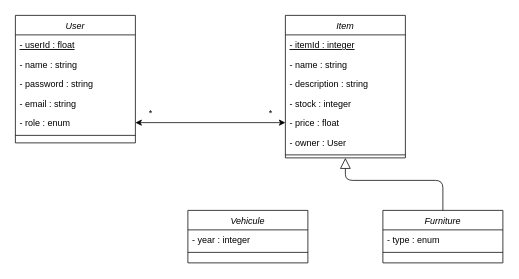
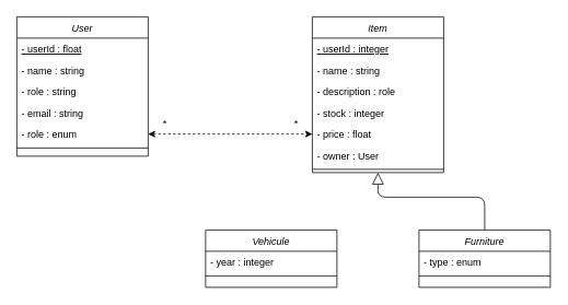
- <mxCell id="10" value="- itemId : integer" style="text;align=left;verticalAlign=top;spacingLeft=4;spacingRight=4;overflow=hidden;rotatable=0;points=[[0,0.5],[1,0.5]];portConstraint=eastwest;fontStyle=4" parent="9" vertex="1"><mxGeometry y="26" width="160" height="26" as="geometry" /></mxCell>
+ <mxCell id="10" value="- userId : integer" style="text;align=left;verticalAlign=top;spacingLeft=4;spacingRight=4;overflow=hidden;rotatable=0;points=[[0,0.5],[1,0.5]];portConstraint=eastwest;fontStyle=4" parent="9" vertex="1"><mxGeometry y="26" width="160" height="26" as="geometry" /></mxCell>
- <mxCell id="5" value="- password : string" style="text;align=left;verticalAlign=top;spacingLeft=4;spacingRight=4;overflow=hidden;rotatable=0;points=[[0,0.5],[1,0.5]];portConstraint=eastwest;rounded=0;shadow=0;html=0;" parent="2" vertex="1"><mxGeometry y="78" width="160" height="26" as="geometry" /></mxCell>
+ <mxCell id="5" value="- role : string" style="text;align=left;verticalAlign=top;spacingLeft=4;spacingRight=4;overflow=hidden;rotatable=0;points=[[0,0.5],[1,0.5]];portConstraint=eastwest;rounded=0;shadow=0;html=0;" parent="2" vertex="1"><mxGeometry y="78" width="160" height="26" as="geometry" /></mxCell>
- <mxCell id="12" value="- description : string" style="text;align=left;verticalAlign=top;spacingLeft=4;spacingRight=4;overflow=hidden;rotatable=0;points=[[0,0.5],[1,0.5]];portConstraint=eastwest;rounded=0;shadow=0;html=0;" parent="9" vertex="1"><mxGeometry y="78" width="160" height="26" as="geometry" /></mxCell>
+ <mxCell id="12" value="- description : role" style="text;align=left;verticalAlign=top;spacingLeft=4;spacingRight=4;overflow=hidden;rotatable=0;points=[[0,0.5],[1,0.5]];portConstraint=eastwest;rounded=0;shadow=0;html=0;" parent="9" vertex="1"><mxGeometry y="78" width="160" height="26" as="geometry" /></mxCell>
- <mxCell id="17" style="edgeStyle=orthogonalEdgeStyle;rounded=0;orthogonalLoop=1;jettySize=auto;html=1;exitX=1;exitY=0.5;exitDx=0;exitDy=0;startArrow=classic;startFill=1;" parent="1" source="7" target="14" edge="1"><mxGeometry relative="1" as="geometry" /></mxCell>
+ <mxCell id="17" style="edgeStyle=orthogonalEdgeStyle;rounded=0;orthogonalLoop=1;jettySize=auto;html=1;exitX=1;exitY=0.5;exitDx=0;exitDy=0;startArrow=classic;startFill=1;dashed=1;" parent="1" source="7" target="14" edge="1"><mxGeometry relative="1" as="geometry" /></mxCell>
